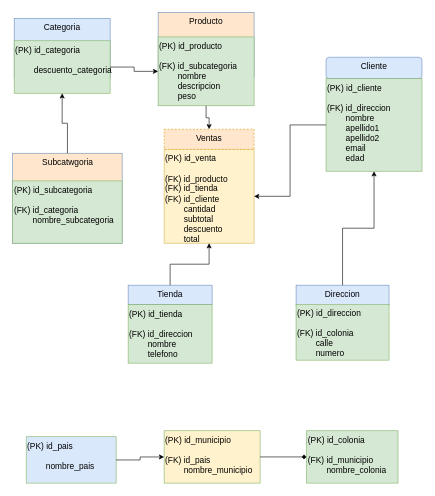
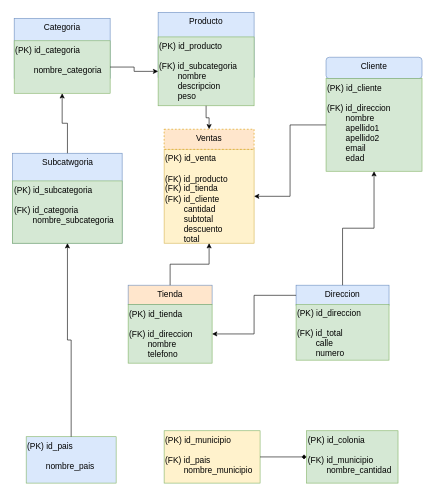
- <mxCell id="11" value="Producto" style="rounded=0;whiteSpace=wrap;html=1;fillColor=#ffe6cc;strokeColor=#6c8ebf;align=center;verticalAlign=top;fontSize=14;" vertex="1" parent="10"><mxGeometry width="160" height="108.75" as="geometry" /></mxCell>
+ <mxCell id="11" value="Producto" style="rounded=0;whiteSpace=wrap;html=1;fillColor=#dae8fc;strokeColor=#6c8ebf;align=center;verticalAlign=top;fontSize=14;" vertex="1" parent="10"><mxGeometry width="160" height="108.75" as="geometry" /></mxCell>
- <mxCell id="8" value="(PK) id_categoria&lt;br style=&quot;font-size: 14px;&quot;&gt;&lt;span style=&quot;white-space: pre; font-size: 14px;&quot;&gt;&#09;&lt;br style=&quot;font-size: 14px;&quot;&gt;&lt;/span&gt;&lt;span style=&quot;white-space: pre; font-size: 14px;&quot;&gt;&#09;descuento_categoria&lt;/span&gt;" style="rounded=0;whiteSpace=wrap;html=1;fillColor=#d5e8d4;strokeColor=#82b366;align=left;verticalAlign=top;fontSize=14;" vertex="1" parent="6"><mxGeometry y="37.5" width="160.0" height="87.5" as="geometry" /></mxCell>
+ <mxCell id="8" value="(PK) id_categoria&lt;br style=&quot;font-size: 14px;&quot;&gt;&lt;span style=&quot;white-space: pre; font-size: 14px;&quot;&gt;&#09;&lt;br style=&quot;font-size: 14px;&quot;&gt;&lt;/span&gt;&lt;span style=&quot;white-space: pre; font-size: 14px;&quot;&gt;&#09;nombre_categoria&lt;/span&gt;" style="rounded=0;whiteSpace=wrap;html=1;fillColor=#d5e8d4;strokeColor=#82b366;align=left;verticalAlign=top;fontSize=14;" vertex="1" parent="6"><mxGeometry y="37.5" width="160.0" height="87.5" as="geometry" /></mxCell>
- <mxCell id="4" value="Subcatwgoria" style="rounded=0;whiteSpace=wrap;html=1;fillColor=#ffe6cc;strokeColor=#6c8ebf;verticalAlign=top;container=1;fontSize=14;" vertex="1" parent="3"><mxGeometry width="182.5" height="150" as="geometry" /></mxCell>
+ <mxCell id="4" value="Subcatwgoria" style="rounded=0;whiteSpace=wrap;html=1;fillColor=#dae8fc;strokeColor=#6c8ebf;verticalAlign=top;container=1;fontSize=14;" vertex="1" parent="3"><mxGeometry width="182.5" height="150" as="geometry" /></mxCell>
- <mxCell id="24" value="Tienda" style="rounded=0;whiteSpace=wrap;html=1;verticalAlign=top;fillColor=#dae8fc;strokeColor=#6c8ebf;fontSize=14;" vertex="1" parent="23"><mxGeometry width="140" height="32.5" as="geometry" /></mxCell>
+ <mxCell id="24" value="Tienda" style="rounded=0;whiteSpace=wrap;html=1;verticalAlign=top;fillColor=#ffe6cc;strokeColor=#6c8ebf;fontSize=14;" vertex="1" parent="23"><mxGeometry width="140" height="32.5" as="geometry" /></mxCell>
+ <mxCell id="26" value="" style="edgeStyle=orthogonalEdgeStyle;rounded=0;orthogonalLoop=1;jettySize=auto;html=1;fontSize=14;" edge="1" parent="1" source="21" target="25"><mxGeometry relative="1" as="geometry" /></mxCell>
- <mxCell id="22" value="(PK) id_direccion&lt;br style=&quot;font-size: 14px;&quot;&gt;&lt;br style=&quot;font-size: 14px;&quot;&gt;&lt;span style=&quot;white-space: pre; font-size: 14px;&quot;&gt;(FK) id_colonia&lt;br style=&quot;font-size: 14px;&quot;&gt;&lt;/span&gt;&lt;span style=&quot;white-space: pre; font-size: 14px;&quot;&gt;&#09;calle&lt;br style=&quot;font-size: 14px;&quot;&gt;&lt;/span&gt;&lt;span style=&quot;white-space: pre; font-size: 14px;&quot;&gt;&#09;numero&lt;/span&gt;" style="rounded=0;whiteSpace=wrap;html=1;fillColor=#d5e8d4;strokeColor=#82b366;verticalAlign=top;align=left;fontSize=14;" vertex="1" parent="20"><mxGeometry y="22.441" width="155" height="92.559" as="geometry" /></mxCell>
+ <mxCell id="22" value="(PK) id_direccion&lt;br style=&quot;font-size: 14px;&quot;&gt;&lt;br style=&quot;font-size: 14px;&quot;&gt;&lt;span style=&quot;white-space: pre; font-size: 14px;&quot;&gt;(FK) id_total&lt;br style=&quot;font-size: 14px;&quot;&gt;&lt;/span&gt;&lt;span style=&quot;white-space: pre; font-size: 14px;&quot;&gt;&#09;calle&lt;br style=&quot;font-size: 14px;&quot;&gt;&lt;/span&gt;&lt;span style=&quot;white-space: pre; font-size: 14px;&quot;&gt;&#09;numero&lt;/span&gt;" style="rounded=0;whiteSpace=wrap;html=1;fillColor=#d5e8d4;strokeColor=#82b366;verticalAlign=top;align=left;fontSize=14;" vertex="1" parent="20"><mxGeometry y="22.441" width="155" height="92.559" as="geometry" /></mxCell>
- <mxCell id="34" value="(PK) id_colonia&lt;br style=&quot;font-size: 14px;&quot;&gt;&lt;br style=&quot;font-size: 14px;&quot;&gt;(FK) id_municipio&lt;br style=&quot;font-size: 14px;&quot;&gt;&lt;span style=&quot;white-space: pre; font-size: 14px;&quot;&gt;&#09;nombre_colonia&lt;/span&gt;" style="rounded=0;whiteSpace=wrap;html=1;fillColor=#d5e8d4;strokeColor=#82b366;verticalAlign=top;align=left;fontSize=14;" vertex="1" parent="33"><mxGeometry y="32.727" width="152.5" height="87.273" as="geometry" /></mxCell>
+ <mxCell id="34" value="(PK) id_colonia&lt;br style=&quot;font-size: 14px;&quot;&gt;&lt;br style=&quot;font-size: 14px;&quot;&gt;(FK) id_municipio&lt;br style=&quot;font-size: 14px;&quot;&gt;&lt;span style=&quot;white-space: pre; font-size: 14px;&quot;&gt;&#09;nombre_cantidad&lt;/span&gt;" style="rounded=0;whiteSpace=wrap;html=1;fillColor=#d5e8d4;strokeColor=#82b366;verticalAlign=top;align=left;fontSize=14;" vertex="1" parent="33"><mxGeometry y="32.727" width="152.5" height="87.273" as="geometry" /></mxCell>
- <mxCell id="40" value="" style="edgeStyle=orthogonalEdgeStyle;rounded=0;orthogonalLoop=1;jettySize=auto;html=1;fontSize=14;" edge="1" parent="1" source="39" target="36"><mxGeometry relative="1" as="geometry" /></mxCell>
+ <mxCell id="40" value="" style="edgeStyle=orthogonalEdgeStyle;rounded=0;orthogonalLoop=1;jettySize=auto;html=1;fontSize=14;" edge="1" parent="1" source="39" target="4"><mxGeometry relative="1" as="geometry" /></mxCell>
